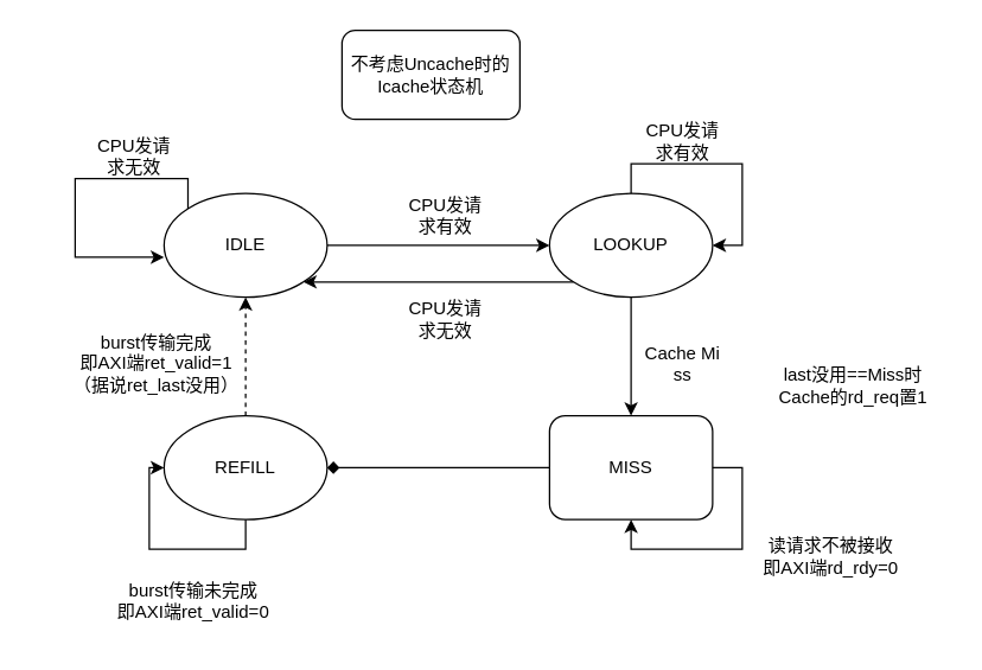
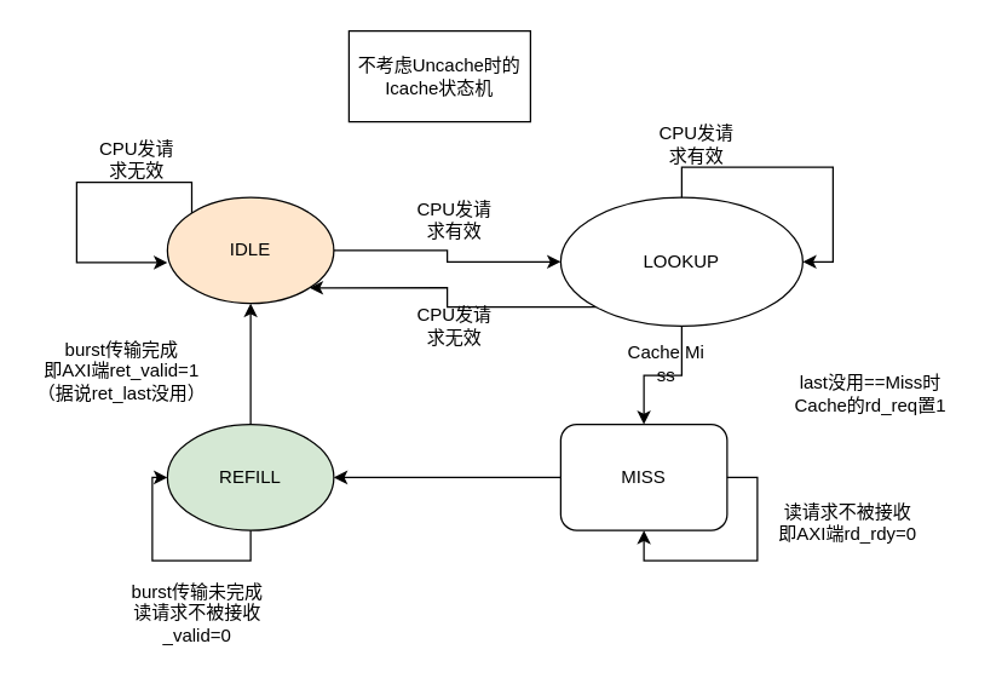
- <mxCell id="11" value="不考虑Uncache时的Icache状态机" style="whiteSpace=wrap;html=1;rounded=1;" parent="1" vertex="1"><mxGeometry x="230" y="20" width="120" height="60" as="geometry" /></mxCell>
+ <mxCell id="11" value="不考虑Uncache时的Icache状态机" style="rounded=0;whiteSpace=wrap;html=1;" parent="1" vertex="1"><mxGeometry x="230" y="20" width="120" height="60" as="geometry" /></mxCell>
- <mxCell id="3" value="IDLE" style="ellipse;whiteSpace=wrap;html=1;" parent="1" vertex="1"><mxGeometry x="110" y="130" width="110" height="70" as="geometry" /></mxCell>
+ <mxCell id="3" value="IDLE" style="ellipse;whiteSpace=wrap;html=1;fillColor=#ffe6cc;" parent="1" vertex="1"><mxGeometry x="110" y="130" width="110" height="70" as="geometry" /></mxCell>
- <mxCell id="6" value="LOOKUP" style="ellipse;whiteSpace=wrap;html=1;" parent="1" vertex="1"><mxGeometry x="370" y="130" width="110" height="70" as="geometry" /></mxCell>
+ <mxCell id="6" value="LOOKUP" style="ellipse;whiteSpace=wrap;html=1;" parent="1" vertex="1"><mxGeometry x="370" y="130" width="160" height="85" as="geometry" /></mxCell>
- <mxCell id="8" style="edgeStyle=orthogonalEdgeStyle;rounded=0;orthogonalLoop=1;jettySize=auto;html=1;exitX=0.5;exitY=0;exitDx=0;exitDy=0;entryX=0.5;entryY=1;entryDx=0;entryDy=0;dashed=1;" parent="1" source="9" target="3" edge="1"><mxGeometry relative="1" as="geometry" /></mxCell>
+ <mxCell id="8" style="edgeStyle=orthogonalEdgeStyle;rounded=0;orthogonalLoop=1;jettySize=auto;html=1;exitX=0.5;exitY=0;exitDx=0;exitDy=0;entryX=0.5;entryY=1;entryDx=0;entryDy=0;" parent="1" source="9" target="3" edge="1"><mxGeometry relative="1" as="geometry" /></mxCell>
- <mxCell id="22" value="burst传输完成&lt;br&gt;即AXI端ret_valid=1&lt;br&gt;（据说ret_last没用）" style="text;html=1;strokeColor=none;fillColor=none;align=center;verticalAlign=middle;whiteSpace=wrap;rounded=0;" parent="1" vertex="1"><mxGeometry x="45" y="220" width="120" height="50" as="geometry" /></mxCell>
+ <mxCell id="22" value="burst传输完成&lt;br&gt;即AXI端ret_valid=1&lt;br&gt;（据说ret_last没用）" style="text;html=1;strokeColor=none;fillColor=none;align=center;verticalAlign=middle;whiteSpace=wrap;rounded=0;" parent="1" vertex="1"><mxGeometry x="20" y="220" width="120" height="50" as="geometry" /></mxCell>
- <mxCell id="17" value="Cache Mi&lt;br&gt;ss" style="text;html=1;strokeColor=none;fillColor=none;align=center;verticalAlign=middle;whiteSpace=wrap;rounded=0;" parent="1" vertex="1"><mxGeometry x="430" y="230" width="60" height="30" as="geometry" /></mxCell>
+ <mxCell id="17" value="Cache Mi&lt;br&gt;ss" style="text;html=1;strokeColor=none;fillColor=none;align=center;verticalAlign=middle;whiteSpace=wrap;rounded=0;" parent="1" vertex="1"><mxGeometry x="410" y="225" width="60" height="30" as="geometry" /></mxCell>
- <mxCell id="9" value="REFILL" style="ellipse;whiteSpace=wrap;html=1;" parent="1" vertex="1"><mxGeometry x="110" y="280" width="110" height="70" as="geometry" /></mxCell>
+ <mxCell id="9" value="REFILL" style="ellipse;whiteSpace=wrap;html=1;fillColor=#d5e8d4;" parent="1" vertex="1"><mxGeometry x="110" y="280" width="110" height="70" as="geometry" /></mxCell>
- <mxCell id="7" style="edgeStyle=orthogonalEdgeStyle;rounded=0;orthogonalLoop=1;jettySize=auto;html=1;exitX=0;exitY=0.5;exitDx=0;exitDy=0;entryX=1;entryY=0.5;entryDx=0;entryDy=0;endArrow=diamond;" parent="1" source="10" target="9" edge="1"><mxGeometry relative="1" as="geometry" /></mxCell>
+ <mxCell id="7" style="edgeStyle=orthogonalEdgeStyle;rounded=0;orthogonalLoop=1;jettySize=auto;html=1;exitX=0;exitY=0.5;exitDx=0;exitDy=0;entryX=1;entryY=0.5;entryDx=0;entryDy=0;" parent="1" source="10" target="9" edge="1"><mxGeometry relative="1" as="geometry" /></mxCell>
- <mxCell id="20" value="读请求不被接收&lt;br&gt;即AXI端rd_rdy=0" style="text;html=1;strokeColor=none;fillColor=none;align=center;verticalAlign=middle;whiteSpace=wrap;rounded=0;" parent="1" vertex="1"><mxGeometry x="500" y="350" width="120" height="50" as="geometry" /></mxCell>
+ <mxCell id="20" value="读请求不被接收&lt;br&gt;即AXI端rd_rdy=0" style="text;html=1;strokeColor=none;fillColor=none;align=center;verticalAlign=middle;whiteSpace=wrap;rounded=0;" parent="1" vertex="1"><mxGeometry x="500" y="320" width="120" height="50" as="geometry" /></mxCell>
- <mxCell id="24" value="burst传输未完成&lt;br&gt;即AXI端ret_valid=0" style="text;html=1;strokeColor=none;fillColor=none;align=center;verticalAlign=middle;whiteSpace=wrap;rounded=0;" parent="1" vertex="1"><mxGeometry x="70" y="380" width="120" height="50" as="geometry" /></mxCell>
+ <mxCell id="24" value="burst传输未完成&lt;br&gt;读请求不被接收_valid=0" style="text;html=1;strokeColor=none;fillColor=none;align=center;verticalAlign=middle;whiteSpace=wrap;rounded=0;" parent="1" vertex="1"><mxGeometry x="70" y="380" width="120" height="50" as="geometry" /></mxCell>
